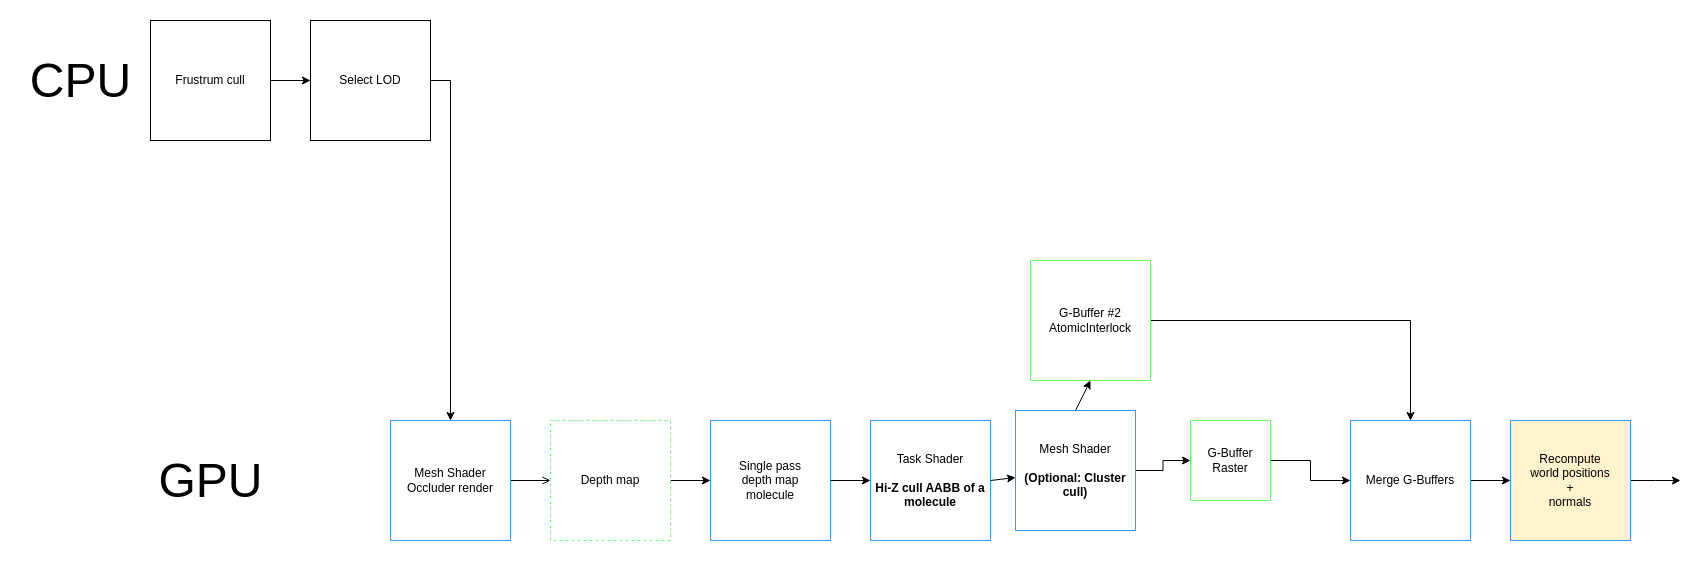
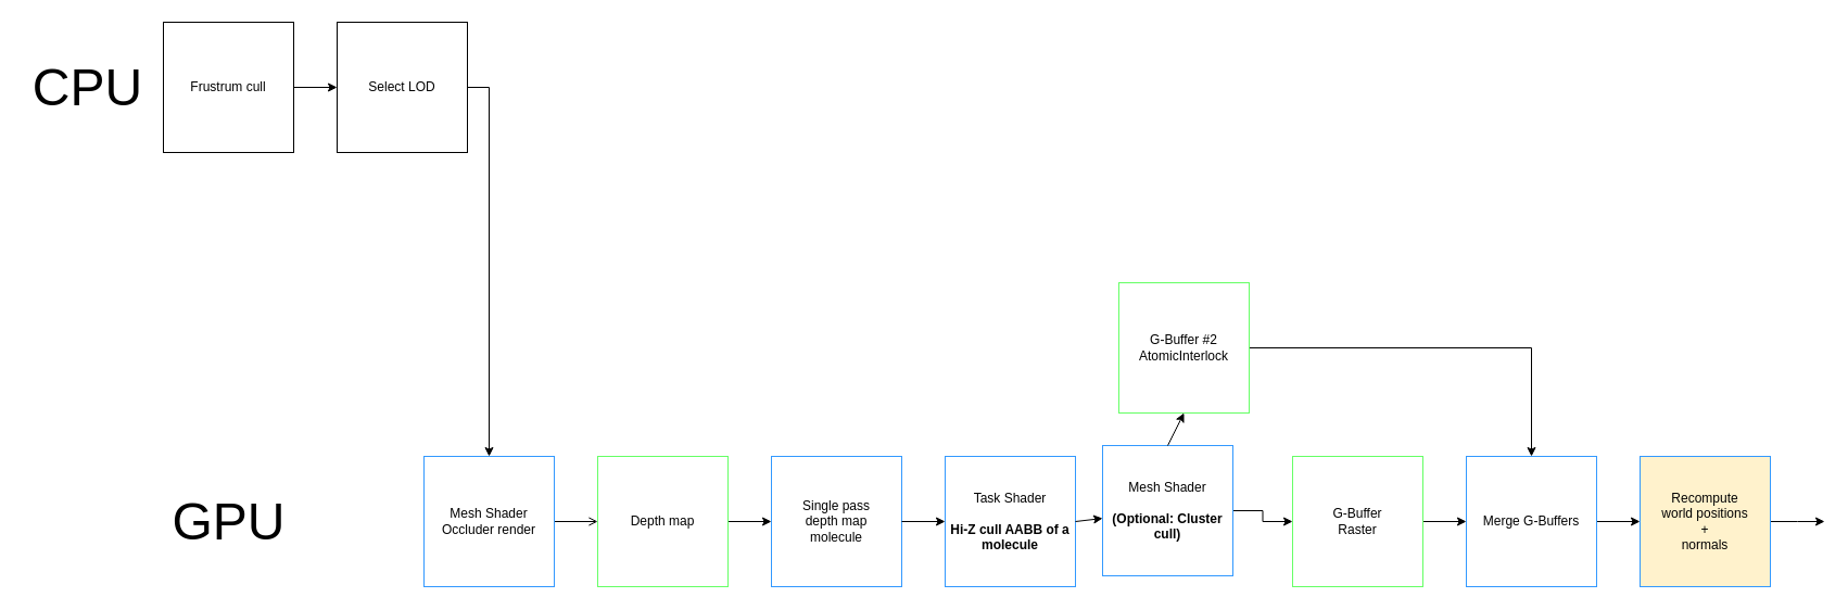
- <mxCell id="18" value="G-Buffer&lt;br&gt;Raster" style="whiteSpace=wrap;html=1;aspect=fixed;fontSize=12;strokeColor=#66FF66;" vertex="1" parent="1"><mxGeometry x="1190" y="420" width="80" height="80" as="geometry" /></mxCell>
+ <mxCell id="18" value="G-Buffer&lt;br&gt;Raster" style="whiteSpace=wrap;html=1;aspect=fixed;fontSize=12;strokeColor=#66FF66;" vertex="1" parent="1"><mxGeometry x="1190" y="420" width="120" height="120" as="geometry" /></mxCell>
- <mxCell id="26" value="&lt;font style=&quot;font-size: 12px&quot;&gt;Depth map&lt;/font&gt;" style="whiteSpace=wrap;html=1;aspect=fixed;rounded=0;strokeColor=#66FF66;fontSize=12;dashed=1;" vertex="1" parent="1"><mxGeometry x="550" y="420" width="120" height="120" as="geometry" /></mxCell>
+ <mxCell id="26" value="&lt;font style=&quot;font-size: 12px&quot;&gt;Depth map&lt;/font&gt;" style="whiteSpace=wrap;html=1;aspect=fixed;rounded=0;strokeColor=#66FF66;fontSize=12;" vertex="1" parent="1"><mxGeometry x="550" y="420" width="120" height="120" as="geometry" /></mxCell>
